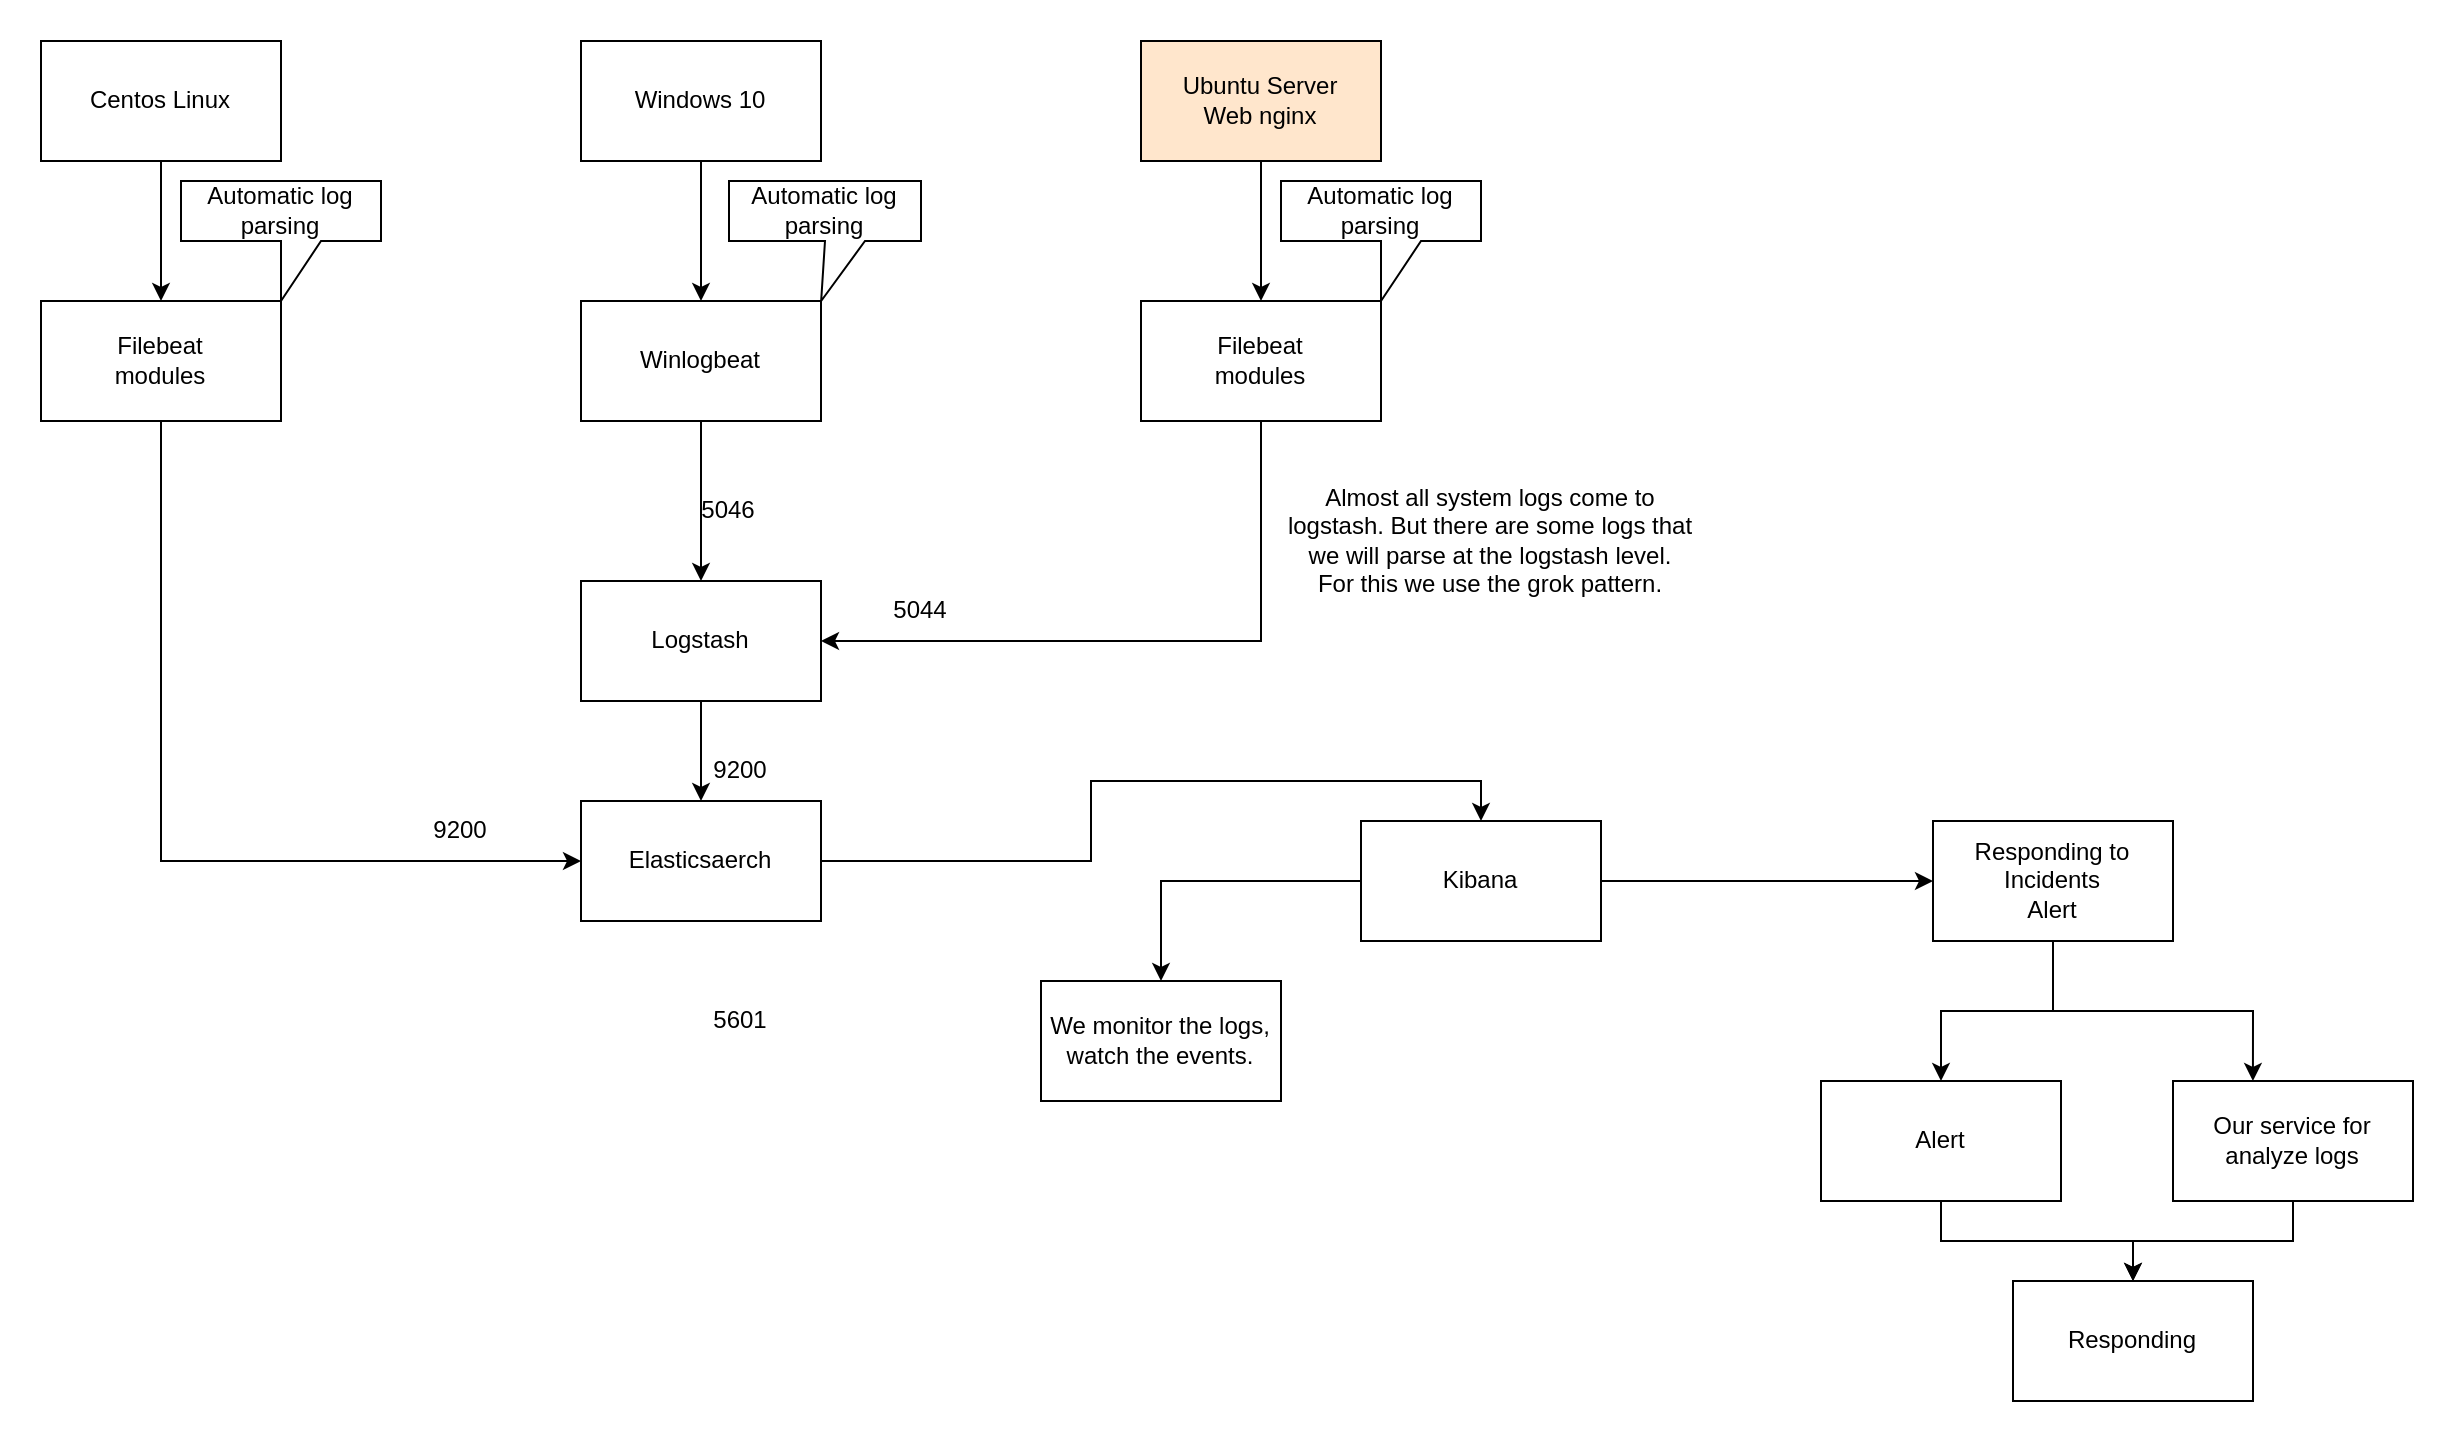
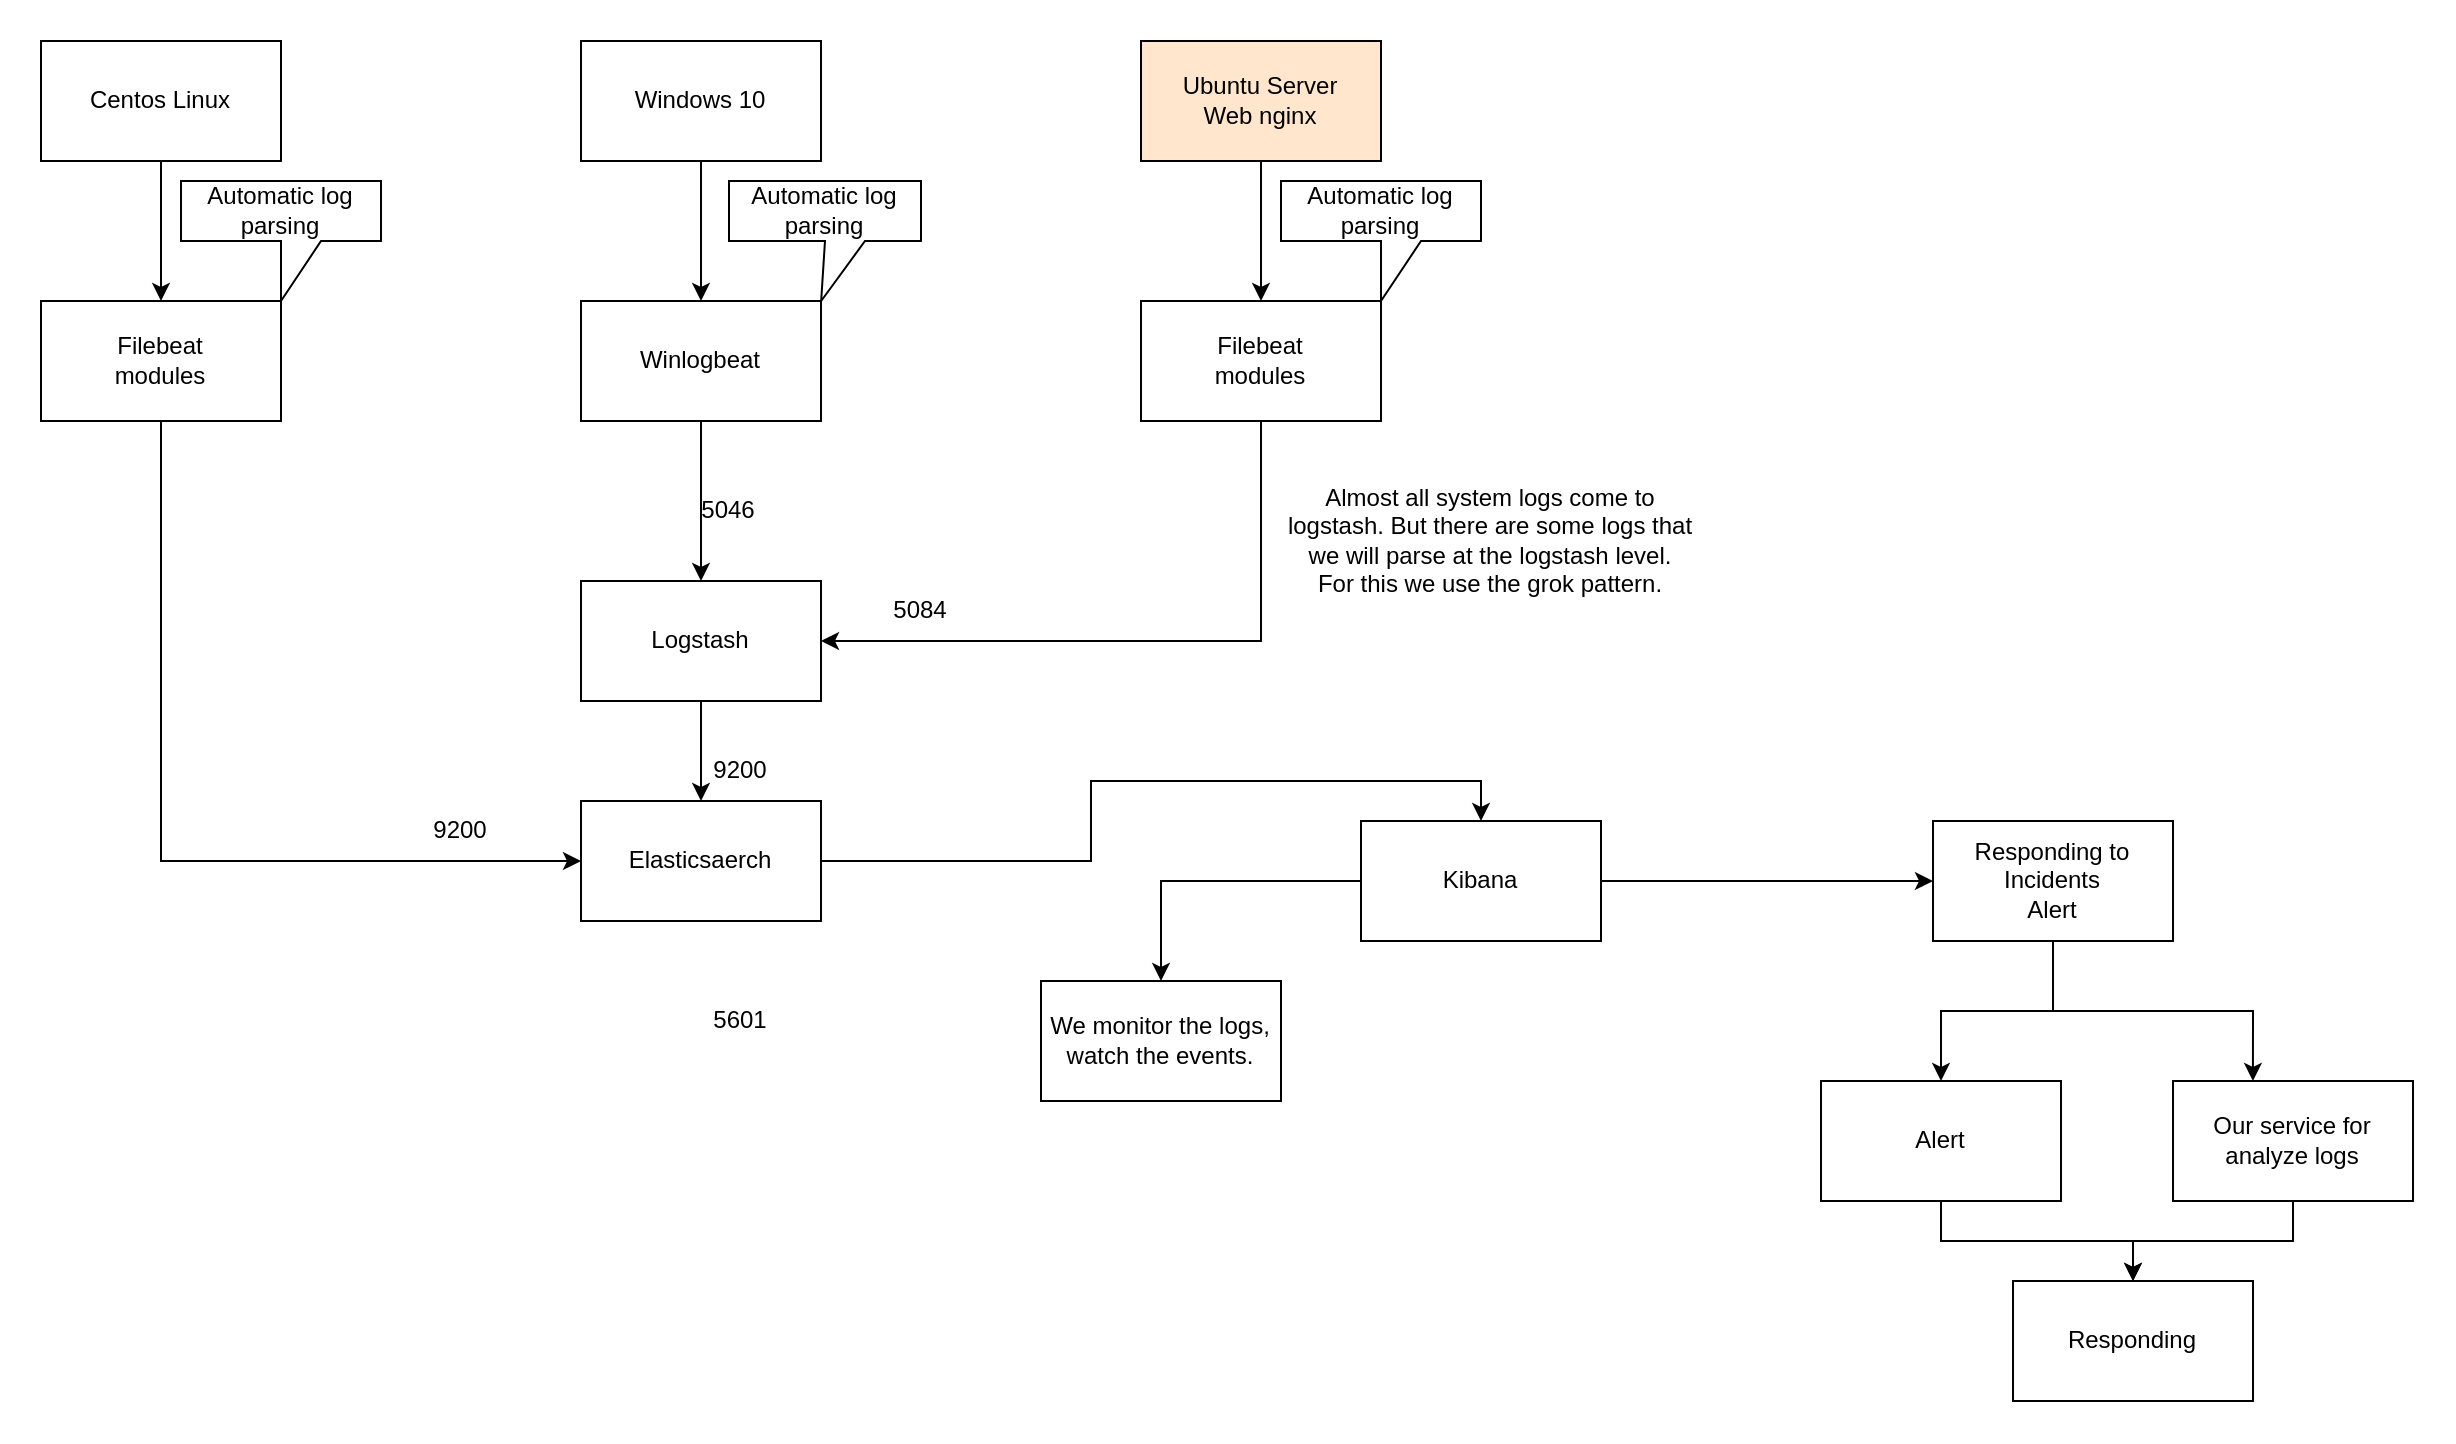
- <mxCell id="25" value="5044" style="text;html=1;strokeColor=none;fillColor=none;align=center;verticalAlign=middle;whiteSpace=wrap;rounded=0;" vertex="1" parent="1"><mxGeometry x="430" y="290" width="60" height="30" as="geometry" /></mxCell>
+ <mxCell id="25" value="5084" style="text;html=1;strokeColor=none;fillColor=none;align=center;verticalAlign=middle;whiteSpace=wrap;rounded=0;" vertex="1" parent="1"><mxGeometry x="430" y="290" width="60" height="30" as="geometry" /></mxCell>
